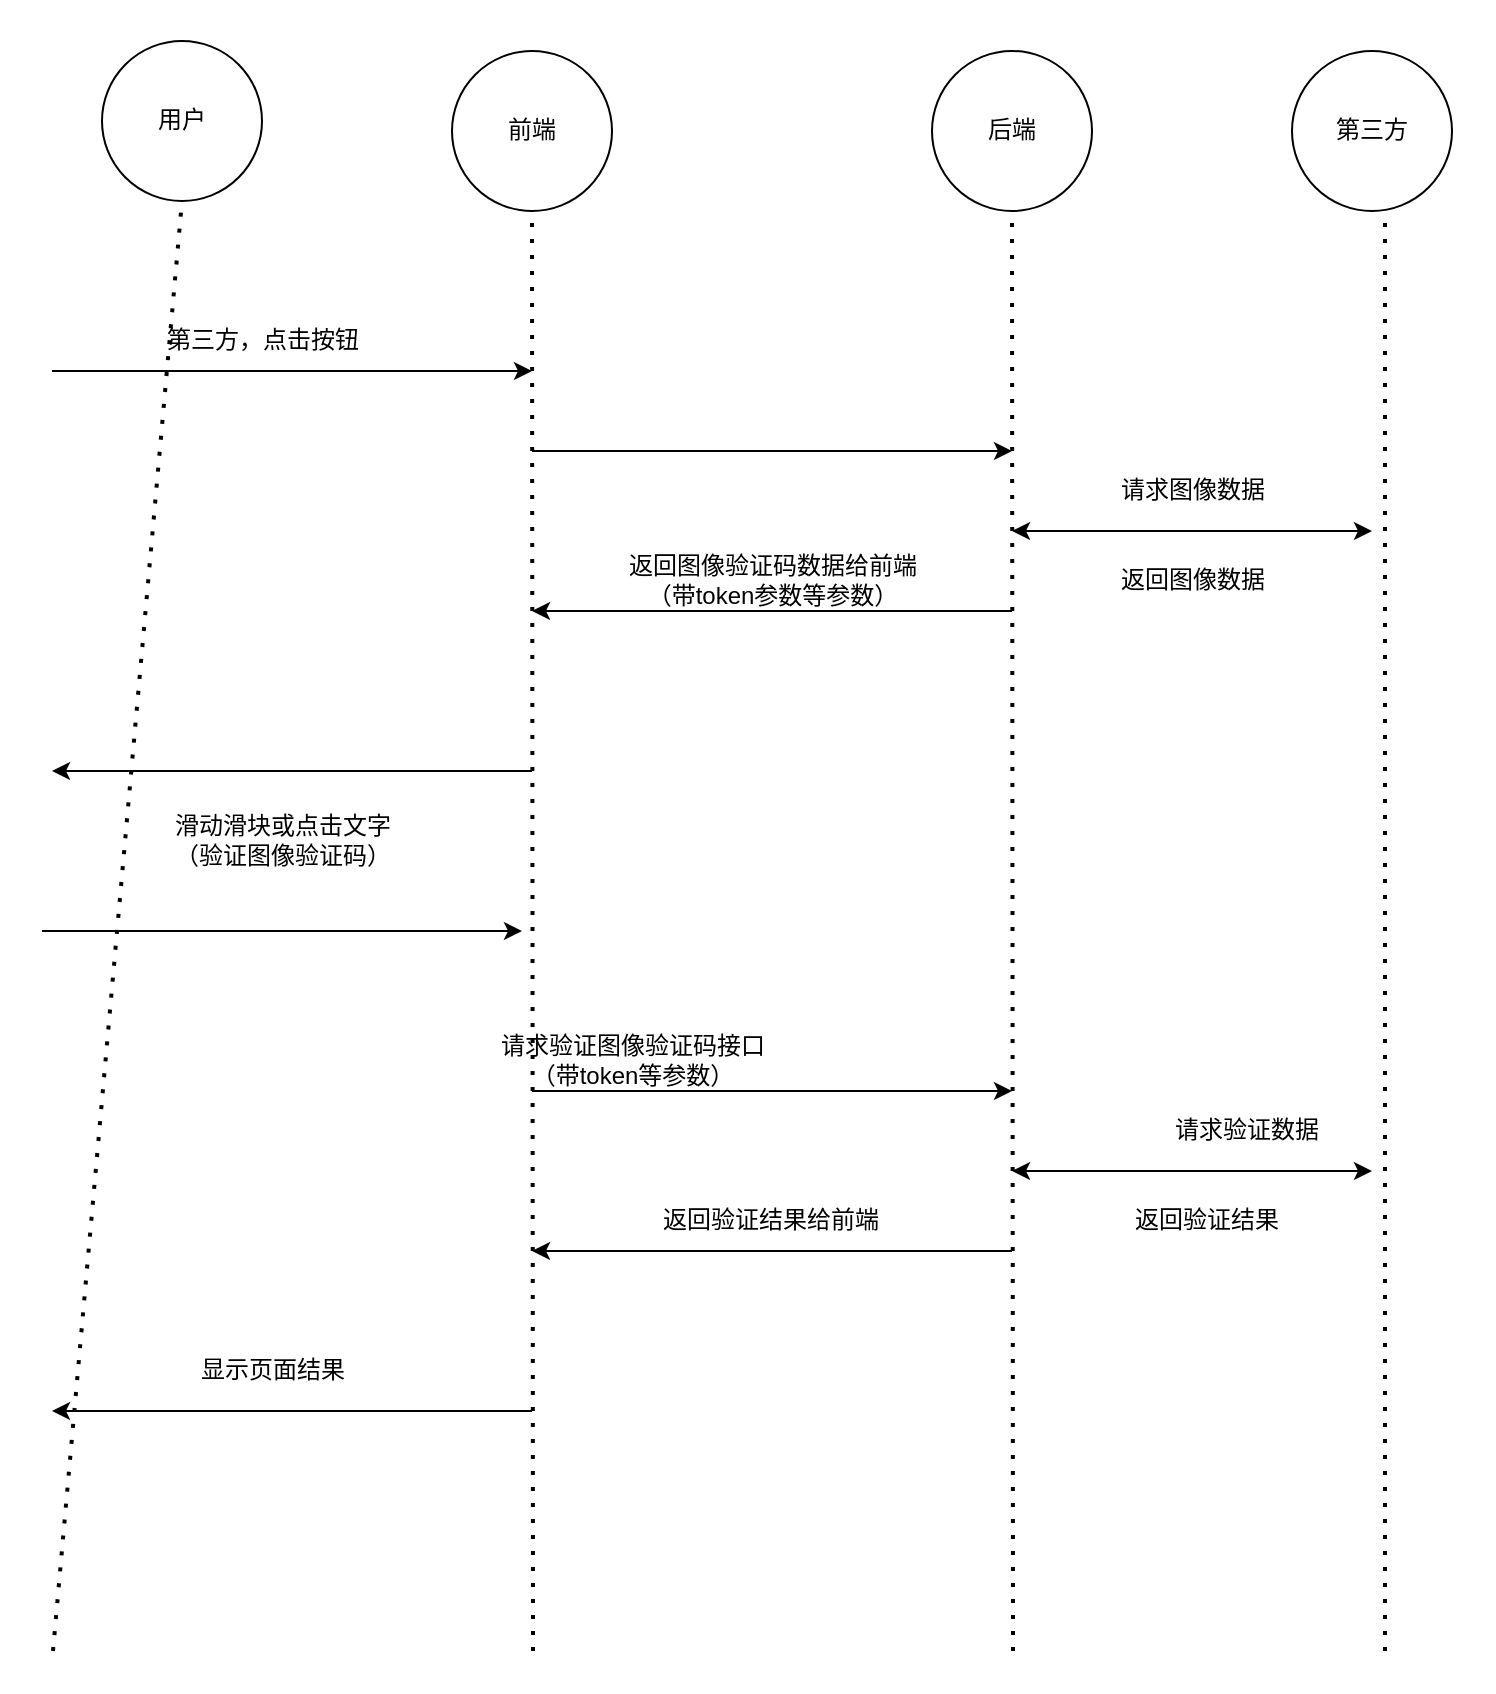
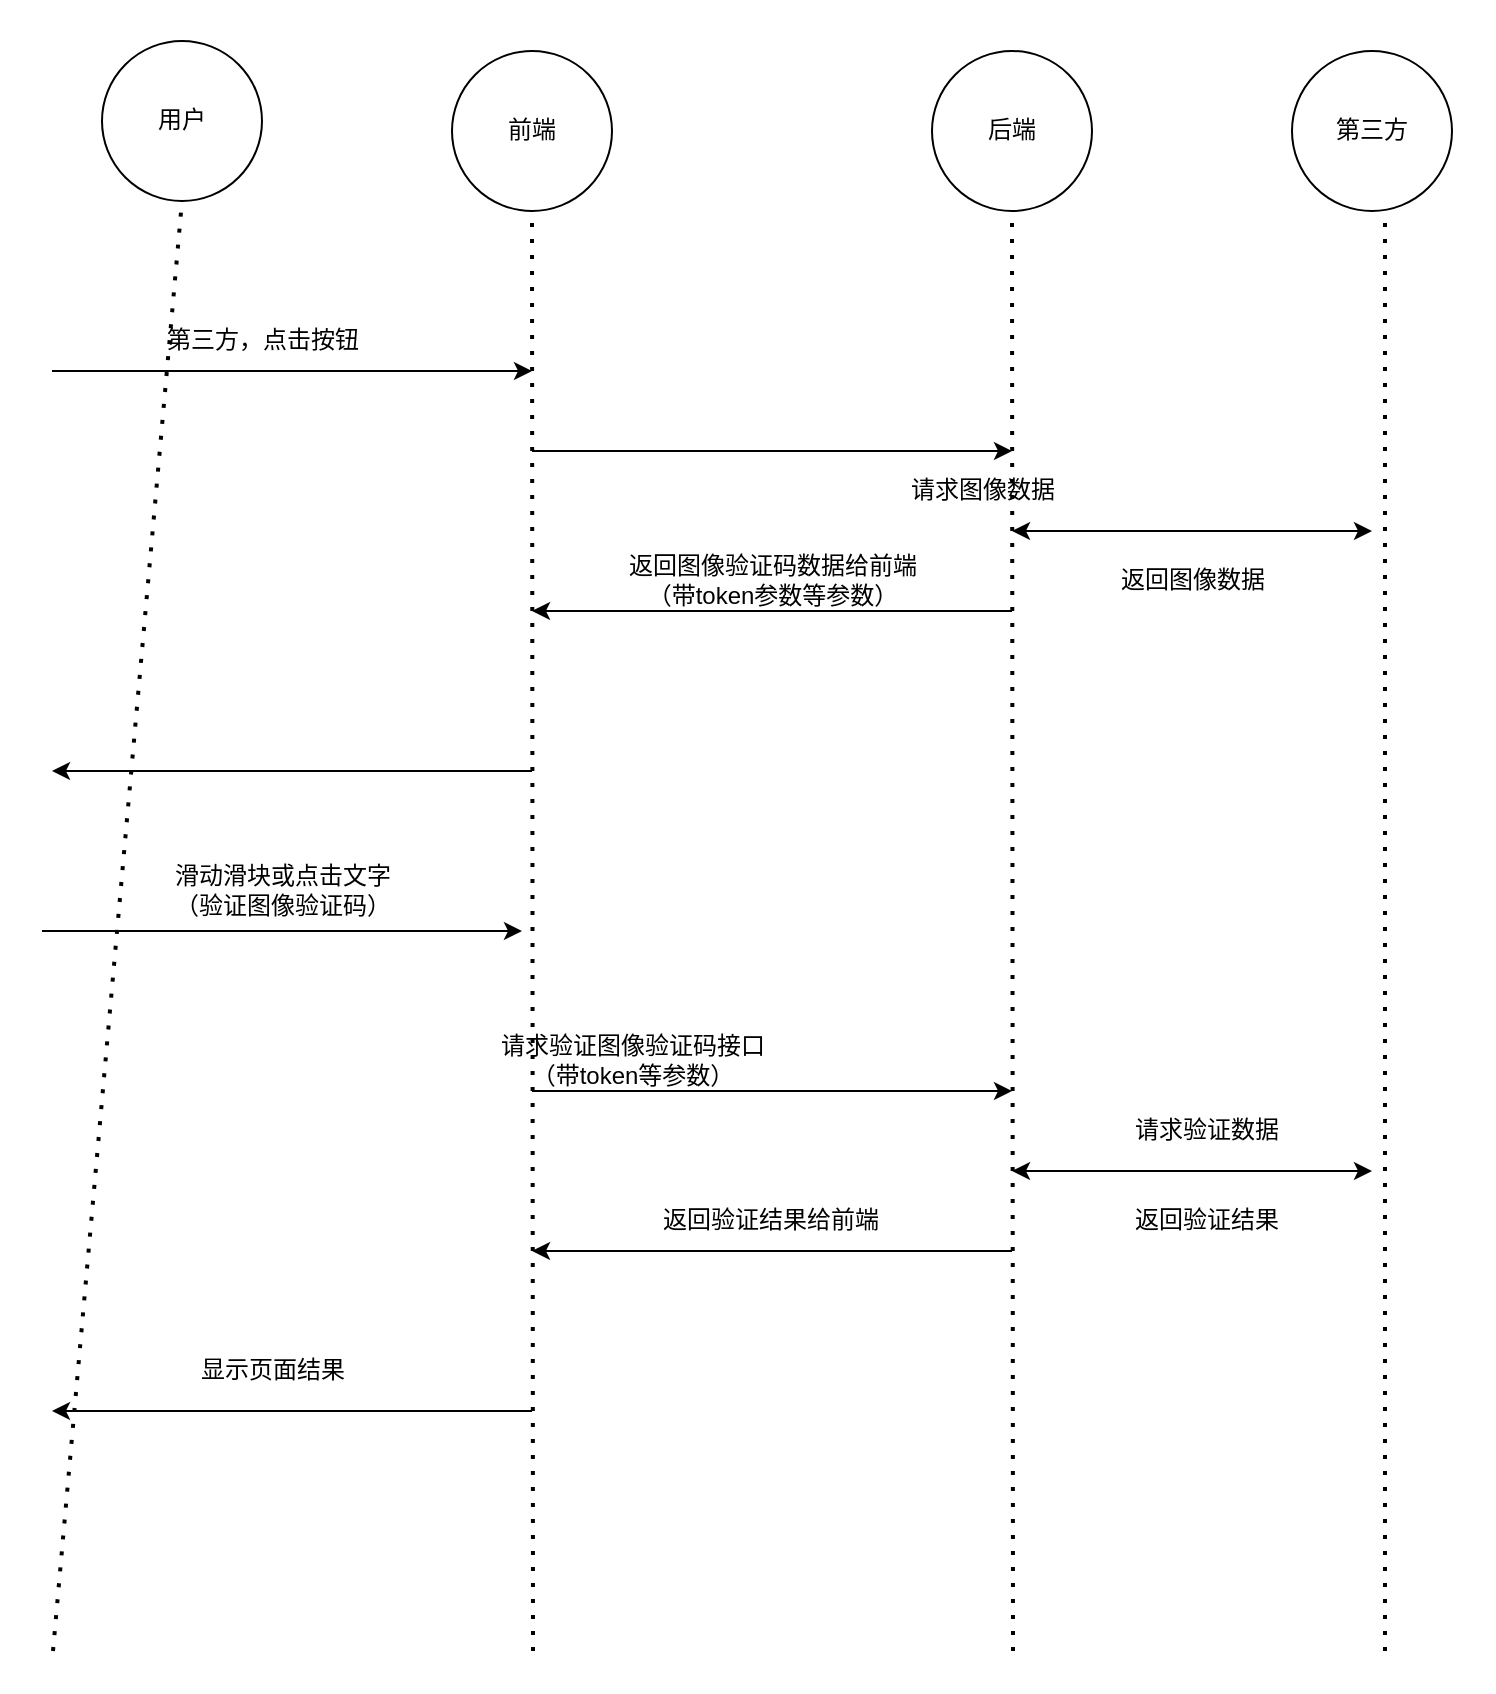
- <mxCell id="27" value="请求图像数据" style="text;html=1;align=center;verticalAlign=middle;resizable=0;points=[];autosize=1;strokeColor=none;fillColor=none;" vertex="1" parent="1"><mxGeometry x="545.5" y="230" width="100" height="30" as="geometry" /></mxCell>
+ <mxCell id="27" value="请求图像数据" style="text;html=1;align=center;verticalAlign=middle;resizable=0;points=[];autosize=1;strokeColor=none;fillColor=none;" vertex="1" parent="1"><mxGeometry x="440.5" y="230" width="100" height="30" as="geometry" /></mxCell>
- <mxCell id="16" value="滑动滑块或点击文字&lt;br&gt;（验证图像验证码）" style="text;html=1;align=center;verticalAlign=middle;resizable=0;points=[];autosize=1;strokeColor=none;fillColor=none;" vertex="1" parent="1"><mxGeometry x="75.5" y="400" width="130" height="40" as="geometry" /></mxCell>
+ <mxCell id="16" value="滑动滑块或点击文字&lt;br&gt;（验证图像验证码）" style="text;html=1;align=center;verticalAlign=middle;resizable=0;points=[];autosize=1;strokeColor=none;fillColor=none;" vertex="1" parent="1"><mxGeometry x="75.5" y="425" width="130" height="40" as="geometry" /></mxCell>
- <mxCell id="29" value="请求验证数据" style="text;html=1;align=center;verticalAlign=middle;resizable=0;points=[];autosize=1;strokeColor=none;fillColor=none;" vertex="1" parent="1"><mxGeometry x="572.5" y="550" width="100" height="30" as="geometry" /></mxCell>
+ <mxCell id="29" value="请求验证数据" style="text;html=1;align=center;verticalAlign=middle;resizable=0;points=[];autosize=1;strokeColor=none;fillColor=none;" vertex="1" parent="1"><mxGeometry x="552.5" y="550" width="100" height="30" as="geometry" /></mxCell>
